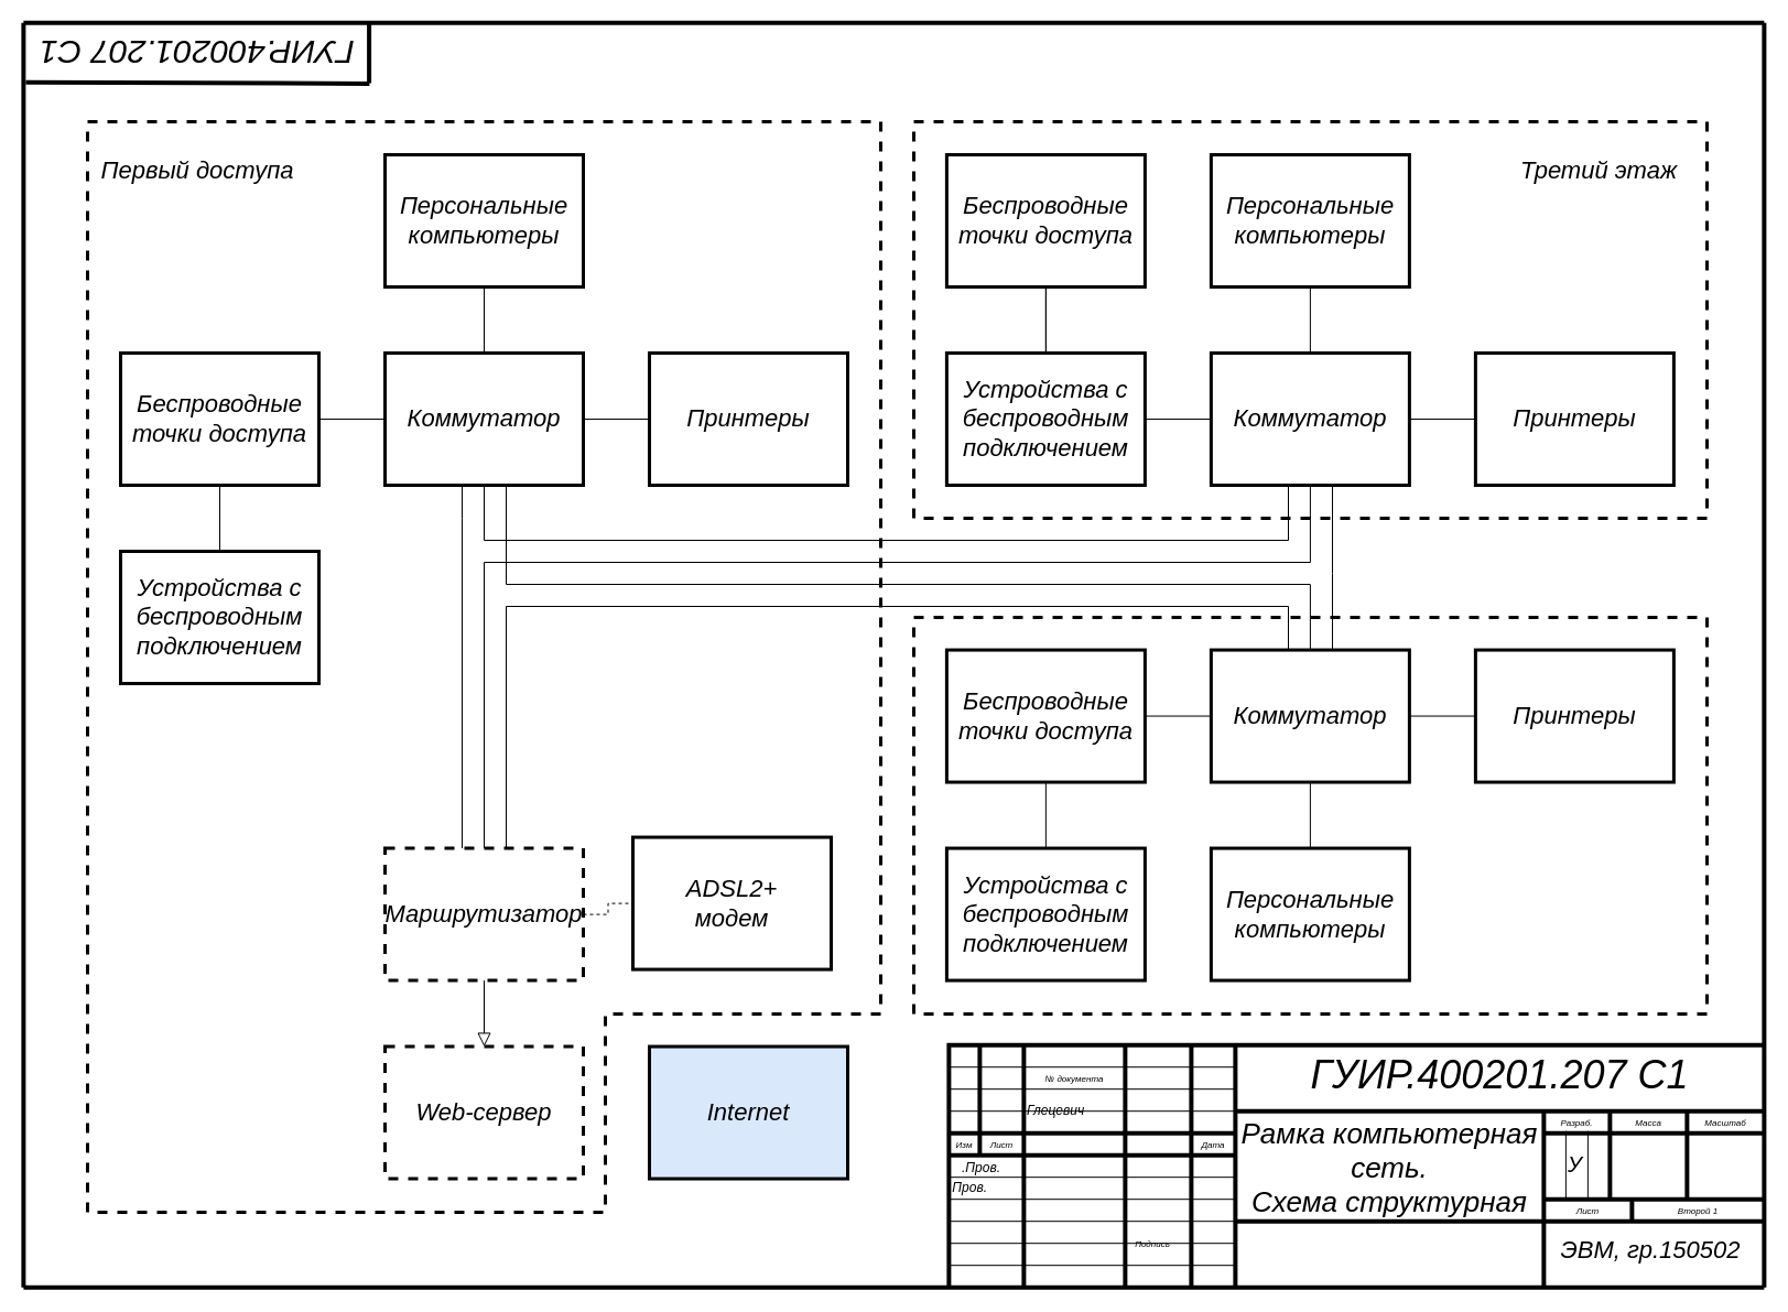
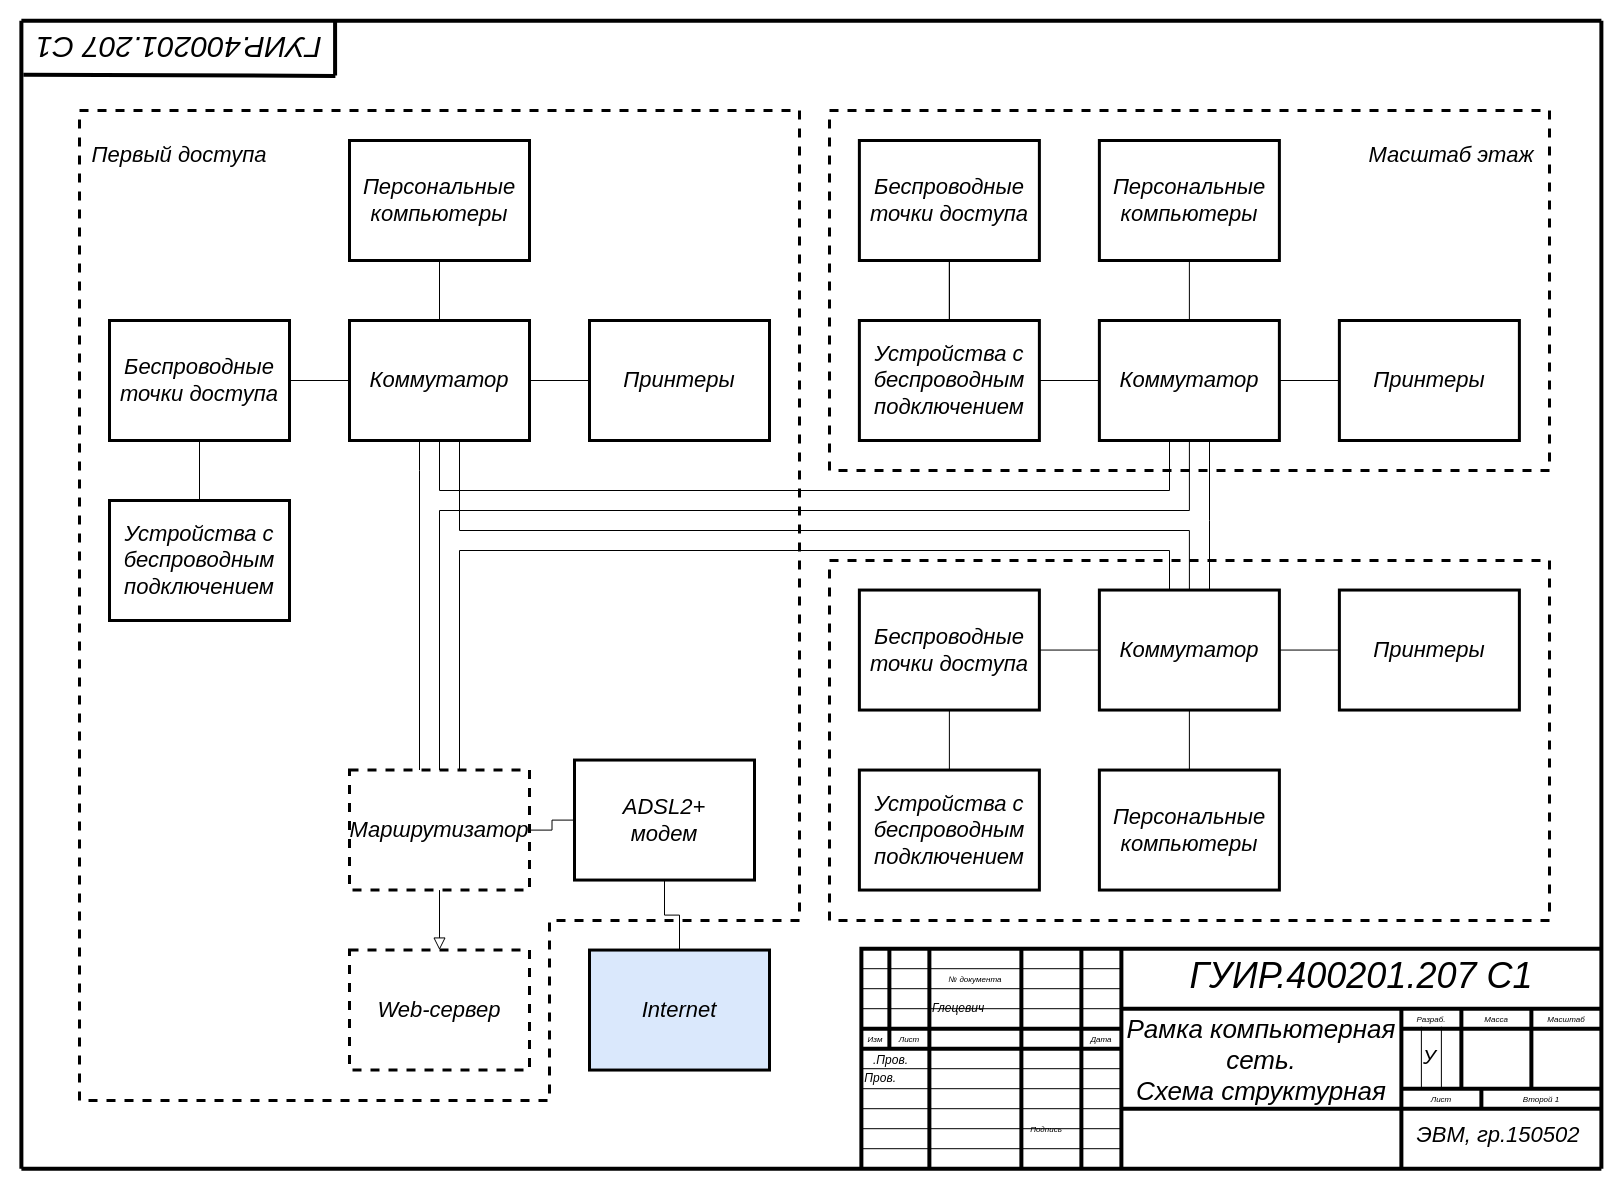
- <mxCell id="6" value="Третий этаж" style="text;html=1;strokeColor=none;fillColor=none;align=center;verticalAlign=middle;whiteSpace=wrap;rounded=0;fontSize=22;fontFamily=Helvetica;fontStyle=2" parent="5" vertex="1"><mxGeometry x="1350.88" y="140" width="200" height="30" as="geometry" /></mxCell>
+ <mxCell id="6" value="Масштаб этаж" style="text;html=1;strokeColor=none;fillColor=none;align=center;verticalAlign=middle;whiteSpace=wrap;rounded=0;fontSize=22;fontFamily=Helvetica;fontStyle=2" parent="5" vertex="1"><mxGeometry x="1350.88" y="140" width="200" height="30" as="geometry" /></mxCell>
- <mxCell id="23" value="" style="edgeStyle=orthogonalEdgeStyle;rounded=0;orthogonalLoop=1;jettySize=auto;html=1;fontFamily=Helvetica;fontSize=16;startArrow=none;startFill=0;endArrow=none;endFill=0;endSize=10;startSize=10;fontStyle=2;dashed=1;" parent="8" source="36" target="39" edge="1"><mxGeometry relative="1" as="geometry" /></mxCell>
+ <mxCell id="23" value="" style="edgeStyle=orthogonalEdgeStyle;rounded=0;orthogonalLoop=1;jettySize=auto;html=1;fontFamily=Helvetica;fontSize=16;startArrow=none;startFill=0;endArrow=none;endFill=0;endSize=10;startSize=10;fontStyle=2" parent="8" source="36" target="39" edge="1"><mxGeometry relative="1" as="geometry" /></mxCell>
+ <mxCell id="22" style="edgeStyle=orthogonalEdgeStyle;rounded=0;orthogonalLoop=1;jettySize=auto;html=1;endArrow=none;endFill=0;fontFamily=Helvetica;startArrow=none;startFill=0;endSize=10;startSize=10;fontStyle=2" parent="8" source="39" target="38" edge="1"><mxGeometry relative="1" as="geometry" /></mxCell>
